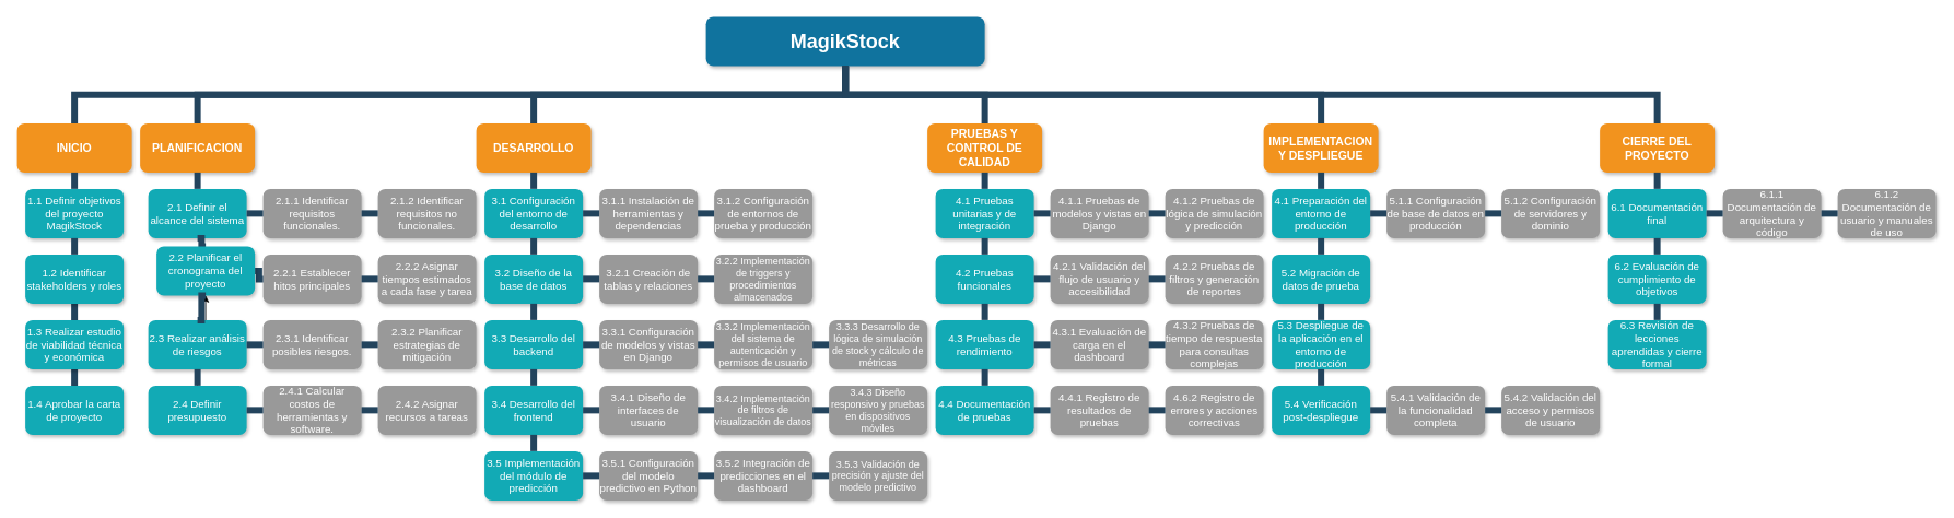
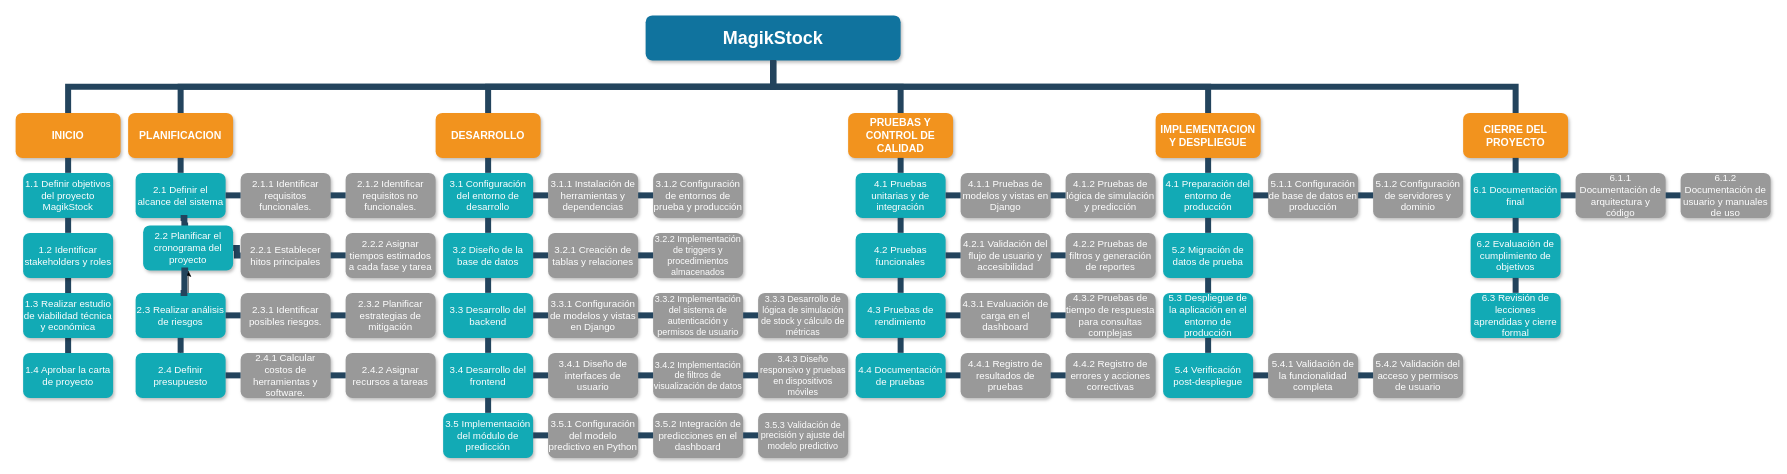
- <mxCell id="105" value="4.6.2 Registro de errores y acciones correctivas" style="whiteSpace=wrap;rounded=1;fillColor=#999999;strokeColor=none;shadow=1;fontColor=#FFFFFF;fontStyle=0;fontSize=13;" vertex="1" parent="1"><mxGeometry x="1420" y="470" width="120" height="60" as="geometry" /></mxCell>
+ <mxCell id="105" value="4.4.2 Registro de errores y acciones correctivas" style="whiteSpace=wrap;rounded=1;fillColor=#999999;strokeColor=none;shadow=1;fontColor=#FFFFFF;fontStyle=0;fontSize=13;" vertex="1" parent="1"><mxGeometry x="1420" y="470" width="120" height="60" as="geometry" /></mxCell>
